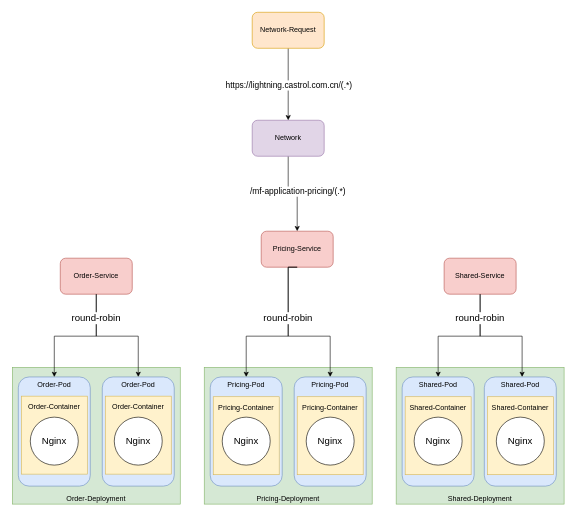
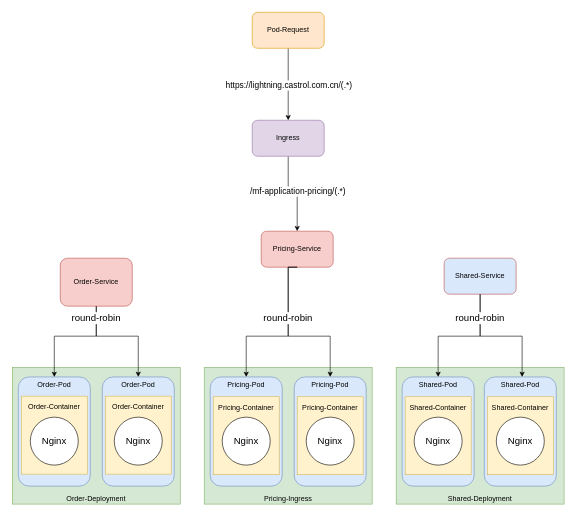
- <mxCell id="21" value="Network-Request" style="whiteSpace=wrap;html=1;rounded=1;fillColor=#ffe6cc;strokeColor=#d79b00;" vertex="1" parent="1"><mxGeometry x="420" y="20" width="120" height="60" as="geometry" /></mxCell>
+ <mxCell id="21" value="Pod-Request" style="whiteSpace=wrap;html=1;rounded=1;fillColor=#ffe6cc;strokeColor=#d79b00;" vertex="1" parent="1"><mxGeometry x="420" y="20" width="120" height="60" as="geometry" /></mxCell>
- <mxCell id="4" value="Network" style="rounded=1;whiteSpace=wrap;html=1;fillColor=#e1d5e7;strokeColor=#9673a6;" parent="1" vertex="1"><mxGeometry x="420" y="200" width="120" height="60" as="geometry" /></mxCell>
+ <mxCell id="4" value="Ingress" style="rounded=1;whiteSpace=wrap;html=1;fillColor=#e1d5e7;strokeColor=#9673a6;" parent="1" vertex="1"><mxGeometry x="420" y="200" width="120" height="60" as="geometry" /></mxCell>
- <mxCell id="5" value="Order-Service" style="rounded=1;whiteSpace=wrap;html=1;fillColor=#f8cecc;strokeColor=#b85450;" parent="1" vertex="1"><mxGeometry y="430" width="120" height="60" as="geometry" x="100" /></mxCell>
+ <mxCell id="5" value="Order-Service" style="rounded=1;whiteSpace=wrap;html=1;fillColor=#f8cecc;strokeColor=#b85450;" parent="1" vertex="1"><mxGeometry x="100" y="430" width="120" height="80" as="geometry" /></mxCell>
- <mxCell id="7" value="Shared-Service" style="rounded=1;whiteSpace=wrap;html=1;fillColor=#f8cecc;strokeColor=#b85450;" parent="1" vertex="1"><mxGeometry x="740" y="430" width="120" height="60" as="geometry" /></mxCell>
+ <mxCell id="7" value="Shared-Service" style="rounded=1;whiteSpace=wrap;html=1;fillColor=#dae8fc;strokeColor=#b85450;" parent="1" vertex="1"><mxGeometry x="740" y="430" width="120" height="60" as="geometry" /></mxCell>
- <mxCell id="10" value="Pricing-Deployment" style="rounded=0;whiteSpace=wrap;html=1;verticalAlign=bottom;fillColor=#d5e8d4;strokeColor=#82b366;" parent="1" vertex="1"><mxGeometry x="340" y="612" width="280" height="228" as="geometry" /></mxCell>
+ <mxCell id="10" value="Pricing-Ingress" style="rounded=0;whiteSpace=wrap;html=1;verticalAlign=bottom;fillColor=#d5e8d4;strokeColor=#82b366;" parent="1" vertex="1"><mxGeometry x="340" y="612" width="280" height="228" as="geometry" /></mxCell>
